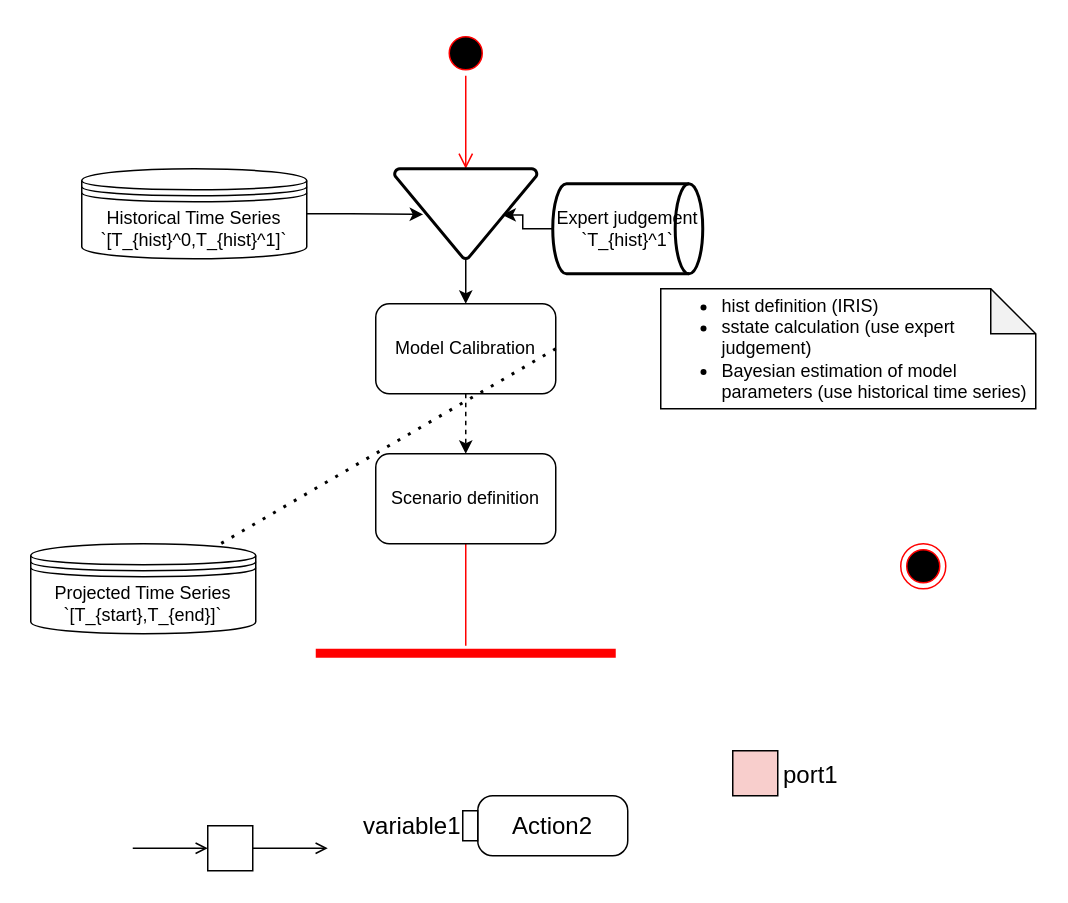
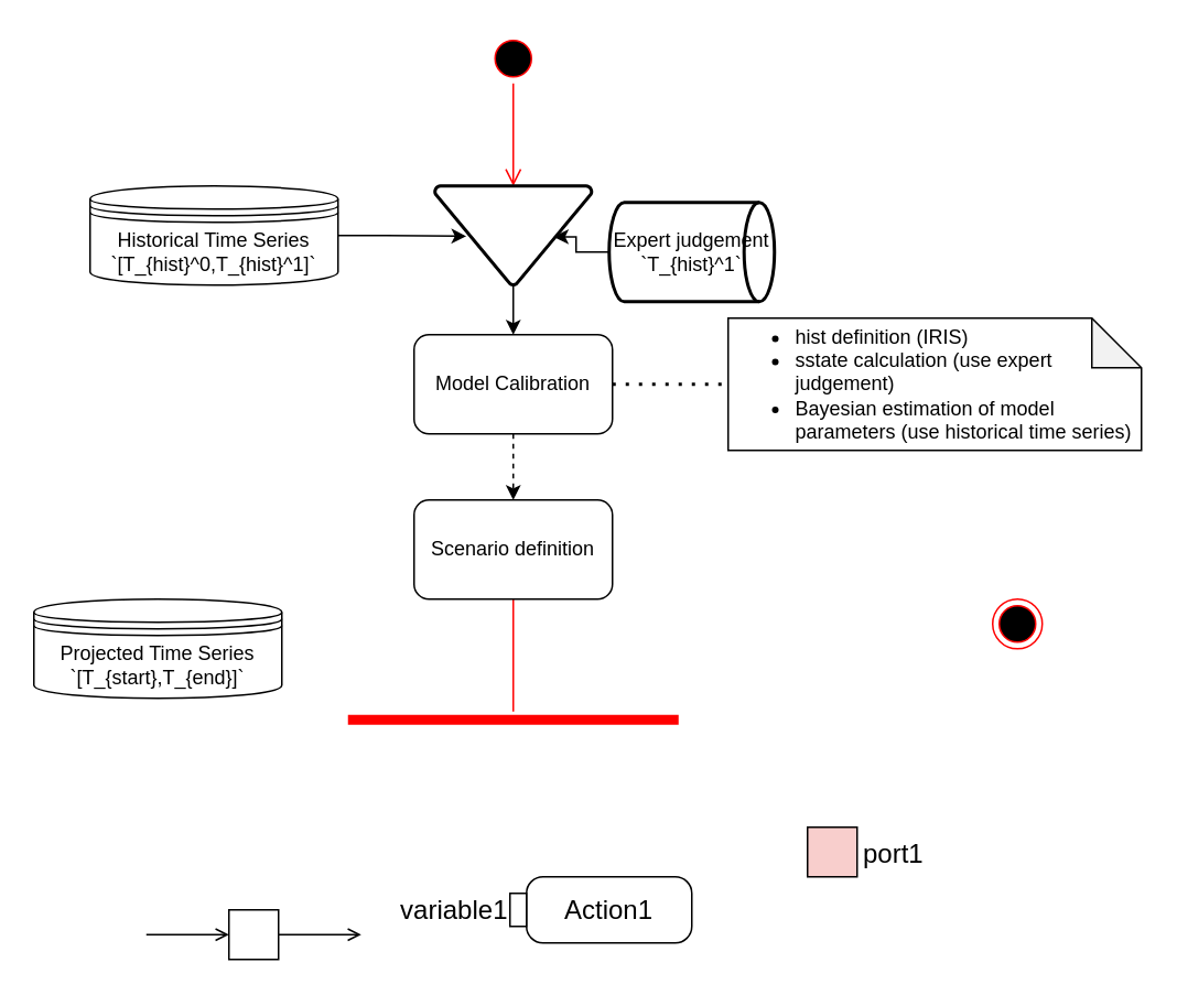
- <mxCell id="12" value="" style="endArrow=none;dashed=1;html=1;dashPattern=1 3;strokeWidth=2;rounded=0;exitX=1;exitY=0.5;exitDx=0;exitDy=0;" parent="1" source="2" target="14" edge="1"><mxGeometry width="50" height="50" relative="1" as="geometry"><mxPoint x="460" y="342" as="sourcePoint" /><mxPoint x="510" y="292" as="targetPoint" /></mxGeometry></mxCell>
+ <mxCell id="12" value="" style="endArrow=none;dashed=1;html=1;dashPattern=1 3;strokeWidth=2;rounded=0;exitX=1;exitY=0.5;exitDx=0;exitDy=0;entryX=0;entryY=0.5;entryDx=0;entryDy=0;entryPerimeter=0;" parent="1" source="2" target="11" edge="1"><mxGeometry width="50" height="50" relative="1" as="geometry"><mxPoint x="460" y="342" as="sourcePoint" /><mxPoint x="510" y="292" as="targetPoint" /></mxGeometry></mxCell>
- <mxCell id="19" value="Action2" style="shape=mxgraph.uml25.action;html=1;align=center;verticalAlign=middle;absoluteArcSize=1;arcSize=10;dashed=0;spacingLeft=10;flipH=1;whiteSpace=wrap;fontSize=16;" vertex="1" parent="1"><mxGeometry x="308" y="530" width="110" height="40" as="geometry" /></mxCell>
+ <mxCell id="19" value="Action1" style="shape=mxgraph.uml25.action;html=1;align=center;verticalAlign=middle;absoluteArcSize=1;arcSize=10;dashed=0;spacingLeft=10;flipH=1;whiteSpace=wrap;fontSize=16;" vertex="1" parent="1"><mxGeometry x="308" y="530" width="110" height="40" as="geometry" /></mxCell>
